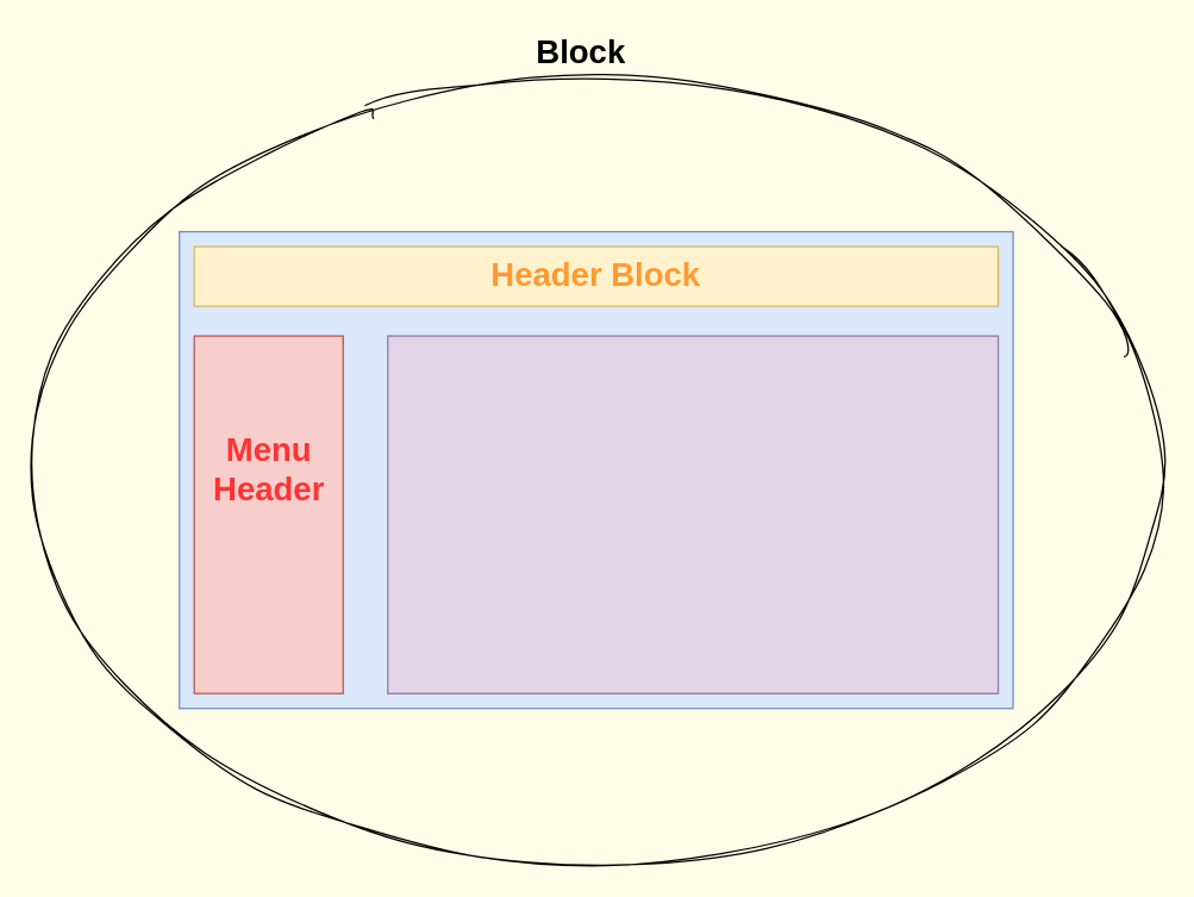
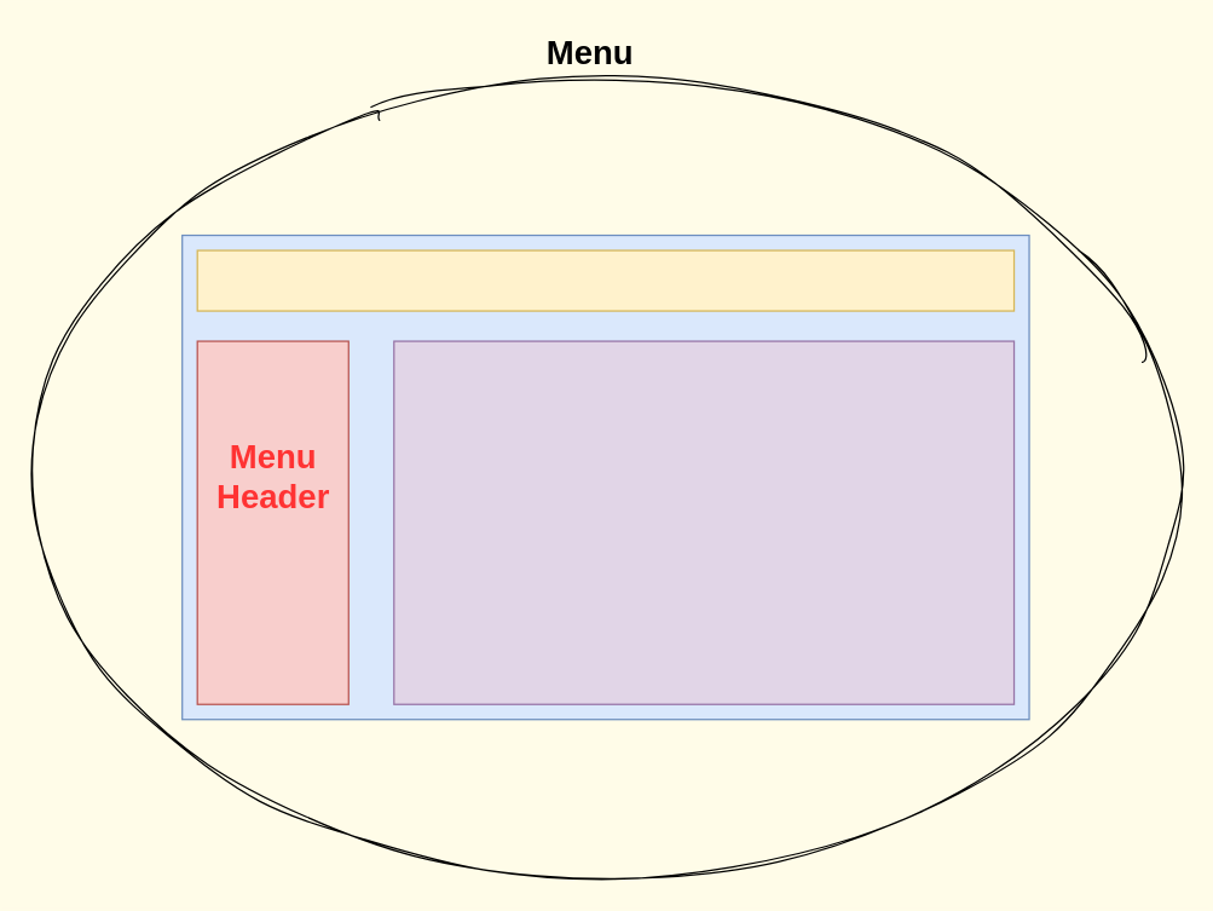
- <mxCell id="7" value="&lt;font style=&quot;font-size: 22px;&quot;&gt;&lt;b&gt;Block&lt;/b&gt;&lt;/font&gt;" style="text;html=1;strokeColor=none;fillColor=none;align=center;verticalAlign=middle;whiteSpace=wrap;rounded=0;sketch=1;fillStyle=auto;" vertex="1" parent="1"><mxGeometry x="360" y="20" width="60" height="30" as="geometry" /></mxCell>
+ <mxCell id="7" value="&lt;font style=&quot;font-size: 22px;&quot;&gt;&lt;b&gt;Menu&lt;/b&gt;&lt;/font&gt;" style="text;html=1;strokeColor=none;fillColor=none;align=center;verticalAlign=middle;whiteSpace=wrap;rounded=0;sketch=1;fillStyle=auto;" vertex="1" parent="1"><mxGeometry x="360" y="20" width="60" height="30" as="geometry" /></mxCell>
- <mxCell id="8" value="&lt;font color=&quot;#ff9933&quot; style=&quot;font-size: 22px;&quot;&gt;&lt;b&gt;Header Block&lt;/b&gt;&lt;/font&gt;" style="text;html=1;strokeColor=none;fillColor=none;align=center;verticalAlign=middle;whiteSpace=wrap;rounded=0;sketch=1;fillStyle=auto;" vertex="1" parent="1"><mxGeometry x="315" y="170" width="170" height="30" as="geometry" /></mxCell>
